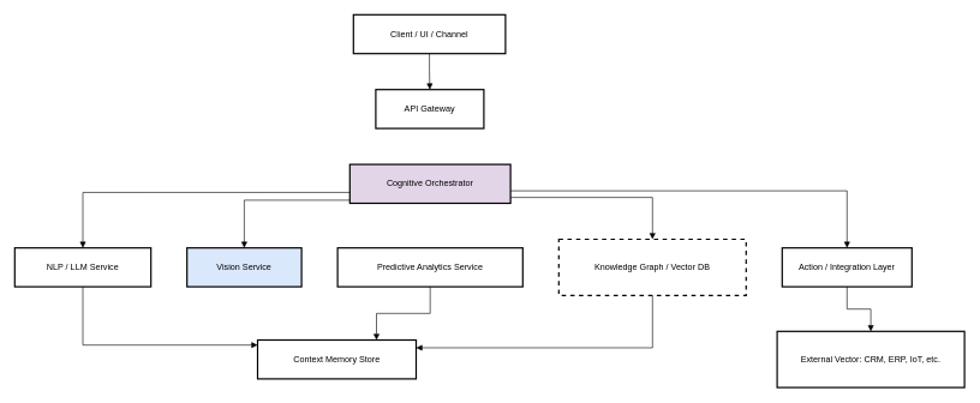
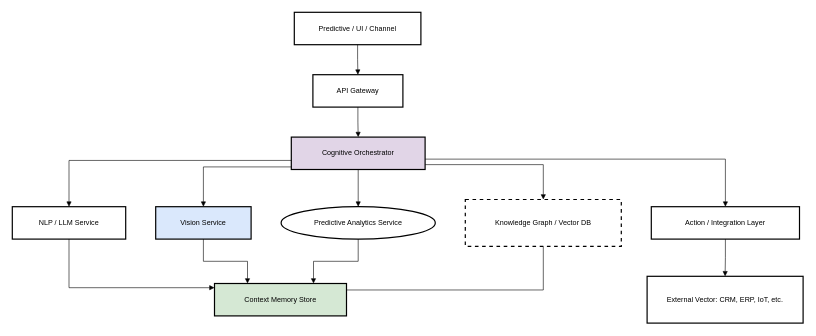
- <mxCell id="2" value="Client / UI / Channel" style="whiteSpace=wrap;strokeWidth=2;" vertex="1" parent="1"><mxGeometry x="490" y="20" width="211" height="54" as="geometry" /></mxCell>
+ <mxCell id="2" value="Predictive / UI / Channel" style="whiteSpace=wrap;strokeWidth=2;" vertex="1" parent="1"><mxGeometry x="490" y="20" width="211" height="54" as="geometry" /></mxCell>
+ <mxCell id="13" value="" style="startArrow=none;endArrow=block;exitX=0.5;exitY=1;entryX=0.5;entryY=0;rounded=0;edgeStyle=orthogonalEdgeStyle;" edge="1" parent="1" source="3" target="4"><mxGeometry relative="1" as="geometry" /></mxCell>
+ <mxCell id="16" value="" style="startArrow=none;endArrow=block;exitX=0.5;exitY=1;entryX=0.5;entryY=0;rounded=0;edgeStyle=orthogonalEdgeStyle;" edge="1" parent="1" source="4" target="7"><mxGeometry relative="1" as="geometry" /></mxCell>
- <mxCell id="7" value="Predictive Analytics Service" style="whiteSpace=wrap;strokeWidth=2;" vertex="1" parent="1"><mxGeometry x="468" y="344" width="257" height="54" as="geometry" /></mxCell>
+ <mxCell id="7" value="Predictive Analytics Service" style="ellipse;whiteSpace=wrap;strokeWidth=2;" vertex="1" parent="1"><mxGeometry x="468" y="344" width="257" height="54" as="geometry" /></mxCell>
- <mxCell id="10" value="Action / Integration Layer" style="whiteSpace=wrap;strokeWidth=2;" vertex="1" parent="1"><mxGeometry x="1085" y="344" width="180" height="54" as="geometry" /></mxCell>
+ <mxCell id="10" value="Action / Integration Layer" style="whiteSpace=wrap;strokeWidth=2;" vertex="1" parent="1"><mxGeometry x="1085" y="344" width="247" height="54" as="geometry" /></mxCell>
+ <mxCell id="19" value="" style="startArrow=none;endArrow=block;exitX=0.5;exitY=1;entryX=0.25;entryY=0;rounded=0;edgeStyle=orthogonalEdgeStyle;" edge="1" parent="1" source="6" target="9"><mxGeometry relative="1" as="geometry" /></mxCell>
- <mxCell id="21" value="" style="startArrow=none;endArrow=block;exitX=0.5;exitY=1;entryX=1;entryY=0.2;rounded=0;edgeStyle=orthogonalEdgeStyle;" edge="1" parent="1" source="8" target="9"><mxGeometry relative="1" as="geometry" /></mxCell>
+ <mxCell id="21" value="" style="startArrow=none;endArrow=none;exitX=0.5;exitY=1;entryX=1;entryY=0.2;rounded=0;edgeStyle=orthogonalEdgeStyle;" edge="1" parent="1" source="8" target="9"><mxGeometry relative="1" as="geometry" /></mxCell>
- <mxCell id="9" value="Context Memory Store" style="whiteSpace=wrap;strokeWidth=2;" vertex="1" parent="1"><mxGeometry x="357" y="472" width="220" height="54" as="geometry" /></mxCell>
+ <mxCell id="9" value="Context Memory Store" style="whiteSpace=wrap;strokeWidth=2;fillColor=#d5e8d4;" vertex="1" parent="1"><mxGeometry x="357" y="472" width="220" height="54" as="geometry" /></mxCell>
